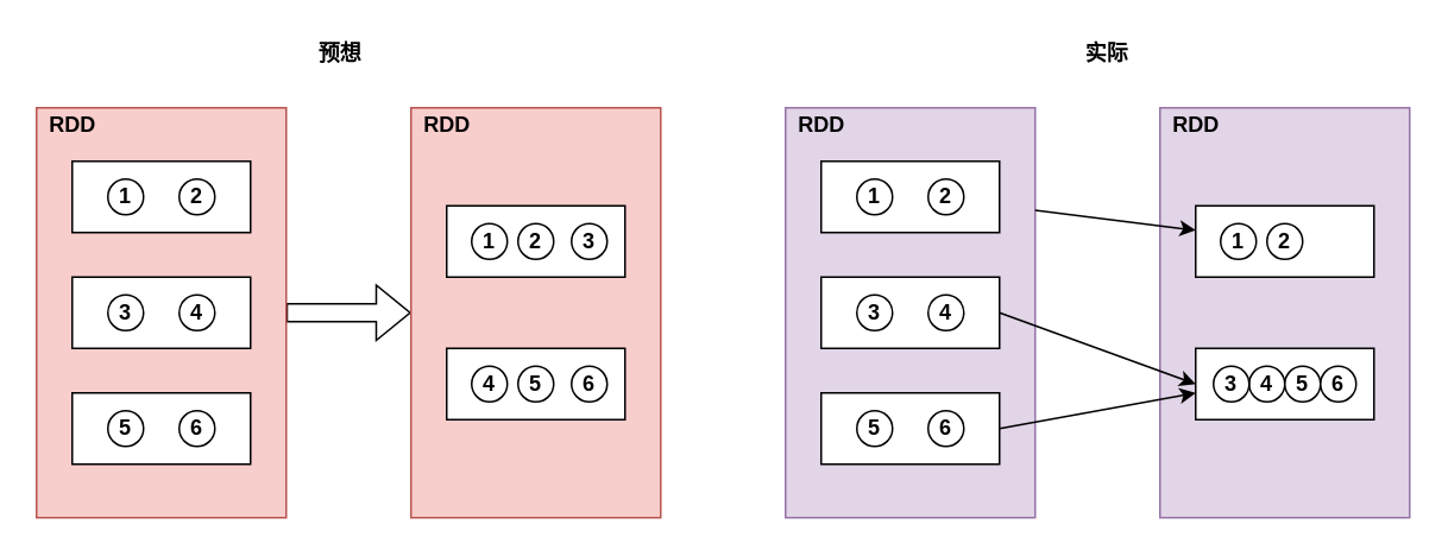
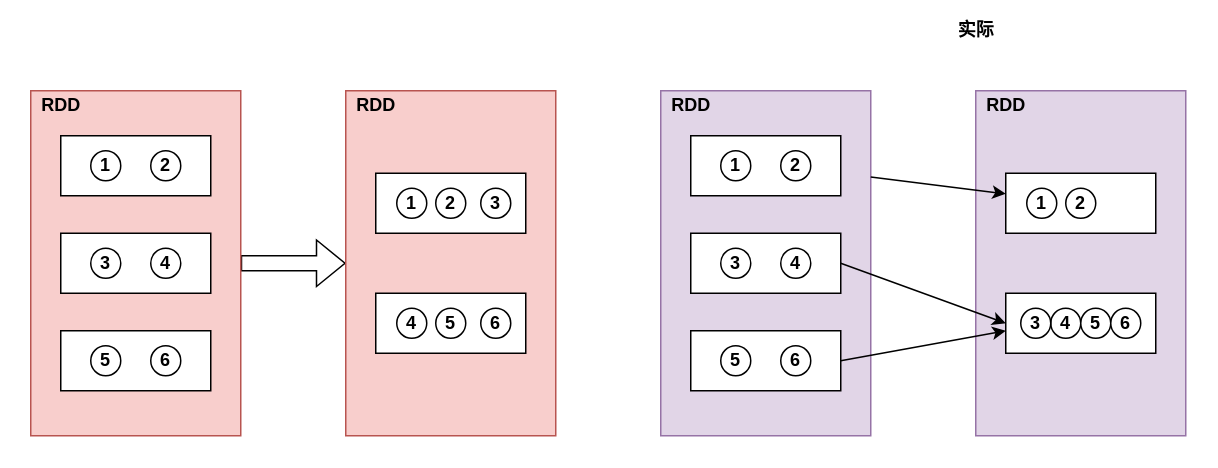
- <mxCell id="49" value="&lt;b&gt;预想&lt;/b&gt;" style="text;html=1;resizable=0;autosize=1;align=center;verticalAlign=middle;points=[];fillColor=none;strokeColor=none;rounded=0;" vertex="1" parent="1"><mxGeometry x="170" y="20" width="40" height="20" as="geometry" /></mxCell>
- <mxCell id="48" value="&lt;b&gt;实际&lt;/b&gt;" style="text;html=1;resizable=0;autosize=1;align=center;verticalAlign=middle;points=[];fillColor=none;strokeColor=none;rounded=0;" vertex="1" parent="1"><mxGeometry x="600" y="20" width="40" height="20" as="geometry" /></mxCell>
+ <mxCell id="48" value="&lt;b&gt;实际&lt;/b&gt;" style="text;html=1;resizable=0;autosize=1;align=center;verticalAlign=middle;points=[];fillColor=none;strokeColor=none;rounded=0;" vertex="1" parent="1"><mxGeometry x="630" y="10" width="40" height="20" as="geometry" /></mxCell>
